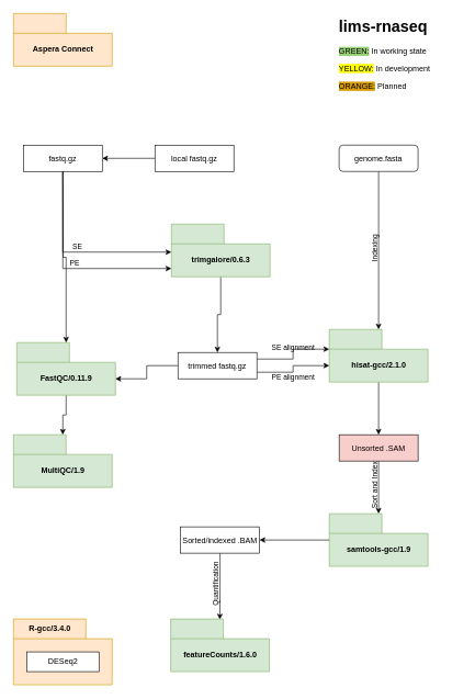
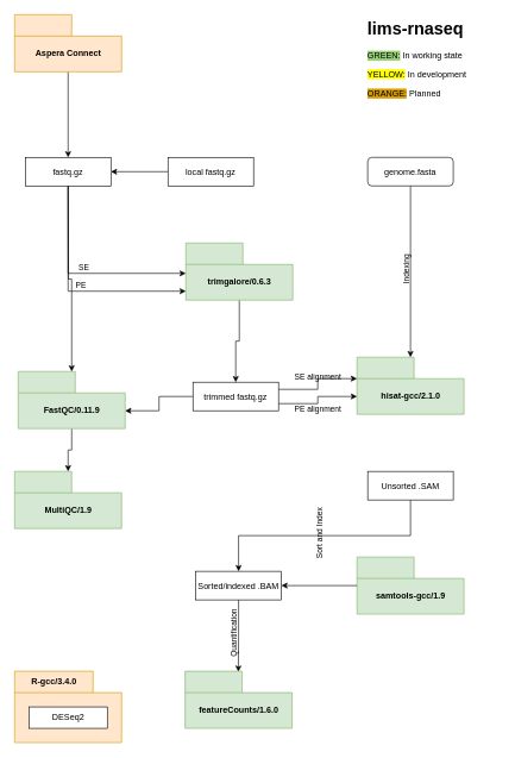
+ <mxCell id="2" value="" style="edgeStyle=orthogonalEdgeStyle;rounded=0;orthogonalLoop=1;jettySize=auto;html=1;" parent="1" source="3" target="17" edge="1"><mxGeometry relative="1" as="geometry" /></mxCell>
- <mxCell id="10" value="" style="edgeStyle=orthogonalEdgeStyle;rounded=0;orthogonalLoop=1;jettySize=auto;html=1;exitX=0.5;exitY=1;exitDx=0;exitDy=0;exitPerimeter=0;entryX=0.5;entryY=0;entryDx=0;entryDy=0;labelBackgroundColor=none;" parent="1" source="11" target="26" edge="1"><mxGeometry relative="1" as="geometry" /></mxCell>
- <mxCell id="26" value="Unsorted .SAM" style="fontStyle=0;labelBackgroundColor=none;fillColor=#f8cecc;" parent="1" vertex="1"><mxGeometry x="515" y="660" width="120" height="40" as="geometry" /></mxCell>
+ <mxCell id="26" value="Unsorted .SAM" style="fontStyle=0;labelBackgroundColor=none;" parent="1" vertex="1"><mxGeometry x="515" y="660" width="120" height="40" as="geometry" /></mxCell>
- <mxCell id="25" value="Sort and Index" style="edgeStyle=orthogonalEdgeStyle;rounded=0;orthogonalLoop=1;jettySize=auto;html=1;exitX=0.5;exitY=1;exitDx=0;exitDy=0;labelBackgroundColor=none;horizontal=0;verticalAlign=bottom;" parent="1" source="26" target="27" edge="1"><mxGeometry relative="1" as="geometry" /></mxCell>
+ <mxCell id="25" value="Sort and Index" style="edgeStyle=orthogonalEdgeStyle;rounded=0;orthogonalLoop=1;jettySize=auto;html=1;exitX=0.5;exitY=1;exitDx=0;exitDy=0;labelBackgroundColor=none;horizontal=0;verticalAlign=bottom;" parent="1" source="26" target="30" edge="1"><mxGeometry relative="1" as="geometry" /></mxCell>
